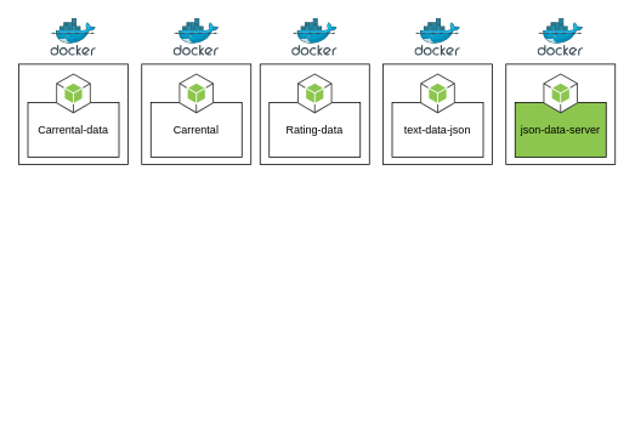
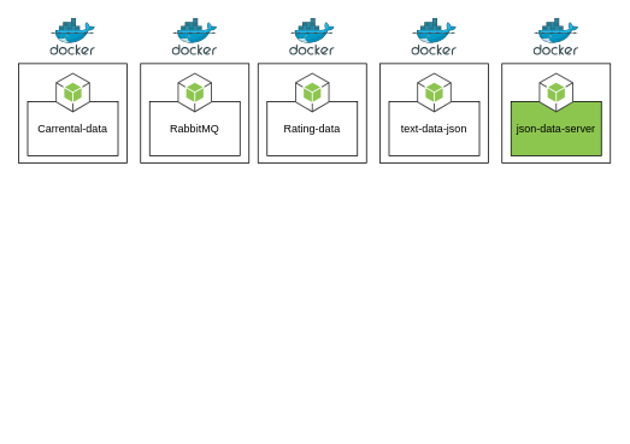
- <mxCell id="12" value="Carrental" style="rounded=0;whiteSpace=wrap;html=1;" parent="9" vertex="1"><mxGeometry x="10" y="92" width="100" height="60" as="geometry" /></mxCell>
+ <mxCell id="12" value="RabbitMQ" style="rounded=0;whiteSpace=wrap;html=1;" parent="9" vertex="1"><mxGeometry x="10" y="92" width="100" height="60" as="geometry" /></mxCell>
